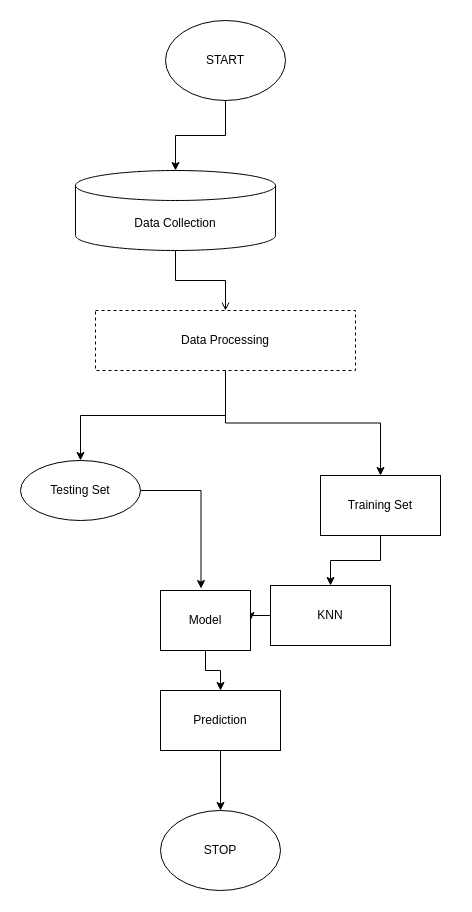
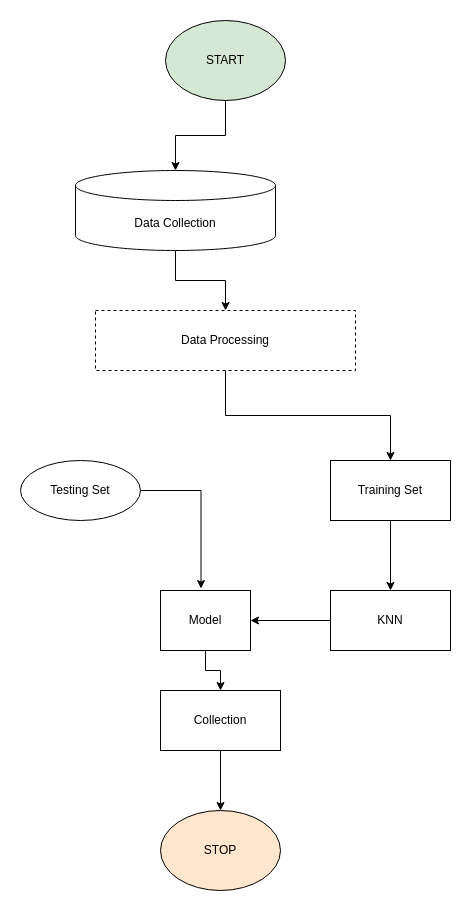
- <mxCell id="2" value="START" style="ellipse;whiteSpace=wrap;html=1;" vertex="1" parent="1"><mxGeometry x="165" y="20" width="120" height="80" as="geometry" /></mxCell>
+ <mxCell id="2" value="START" style="ellipse;whiteSpace=wrap;html=1;fillColor=#d5e8d4;" vertex="1" parent="1"><mxGeometry x="165" y="20" width="120" height="80" as="geometry" /></mxCell>
- <mxCell id="3" style="edgeStyle=orthogonalEdgeStyle;rounded=0;orthogonalLoop=1;jettySize=auto;html=1;entryX=0.5;entryY=0;entryDx=0;entryDy=0;endArrow=open;" edge="1" parent="1" source="4" target="7"><mxGeometry relative="1" as="geometry" /></mxCell>
+ <mxCell id="3" style="edgeStyle=orthogonalEdgeStyle;rounded=0;orthogonalLoop=1;jettySize=auto;html=1;entryX=0.5;entryY=0;entryDx=0;entryDy=0;" edge="1" parent="1" source="4" target="7"><mxGeometry relative="1" as="geometry" /></mxCell>
- <mxCell id="6" style="edgeStyle=orthogonalEdgeStyle;rounded=0;orthogonalLoop=1;jettySize=auto;html=1;" edge="1" parent="1" source="7" target="10"><mxGeometry relative="1" as="geometry" /></mxCell>
- <mxCell id="9" value="Training Set" style="rounded=0;whiteSpace=wrap;html=1;" vertex="1" parent="1"><mxGeometry x="320" y="475" width="120" height="60" as="geometry" /></mxCell>
+ <mxCell id="9" value="Training Set" style="rounded=0;whiteSpace=wrap;html=1;" vertex="1" parent="1"><mxGeometry x="330" y="460" width="120" height="60" as="geometry" /></mxCell>
- <mxCell id="12" value="KNN" style="rounded=0;whiteSpace=wrap;html=1;" vertex="1" parent="1"><mxGeometry x="270" y="585" width="120" height="60" as="geometry" /></mxCell>
+ <mxCell id="12" value="KNN" style="rounded=0;whiteSpace=wrap;html=1;" vertex="1" parent="1"><mxGeometry x="330" y="590" width="120" height="60" as="geometry" /></mxCell>
- <mxCell id="18" value="Prediction" style="rounded=0;whiteSpace=wrap;html=1;" vertex="1" parent="1"><mxGeometry x="160" y="690" width="120" height="60" as="geometry" /></mxCell>
+ <mxCell id="18" value="Collection" style="rounded=0;whiteSpace=wrap;html=1;" vertex="1" parent="1"><mxGeometry x="160" y="690" width="120" height="60" as="geometry" /></mxCell>
- <mxCell id="19" value="STOP" style="ellipse;whiteSpace=wrap;html=1;" vertex="1" parent="1"><mxGeometry x="160" y="810" width="120" height="80" as="geometry" /></mxCell>
+ <mxCell id="19" value="STOP" style="ellipse;whiteSpace=wrap;html=1;fillColor=#ffe6cc;" vertex="1" parent="1"><mxGeometry x="160" y="810" width="120" height="80" as="geometry" /></mxCell>
